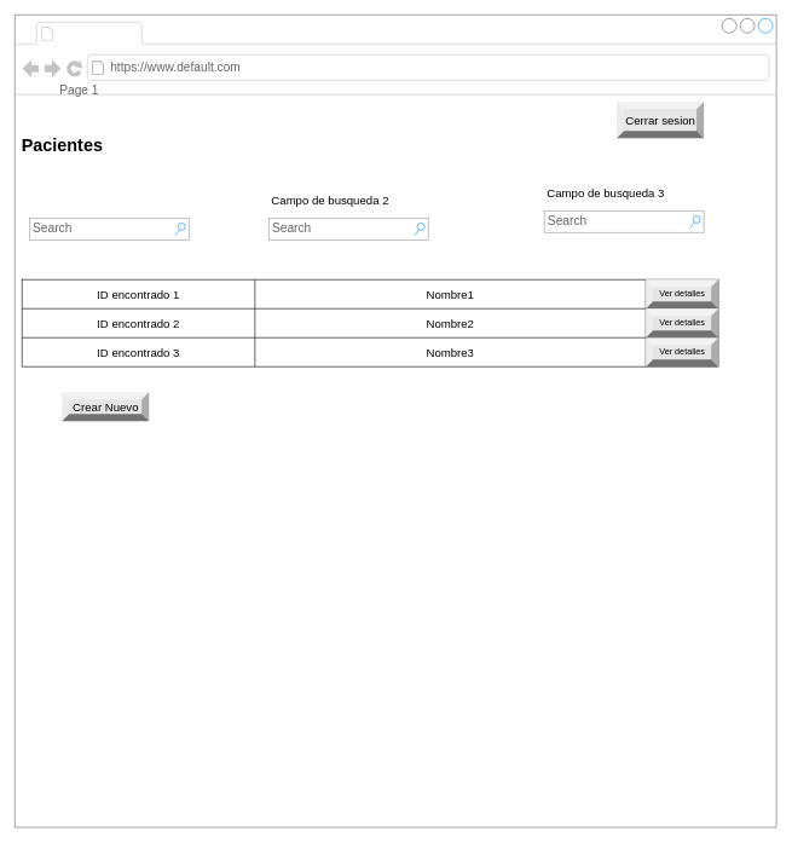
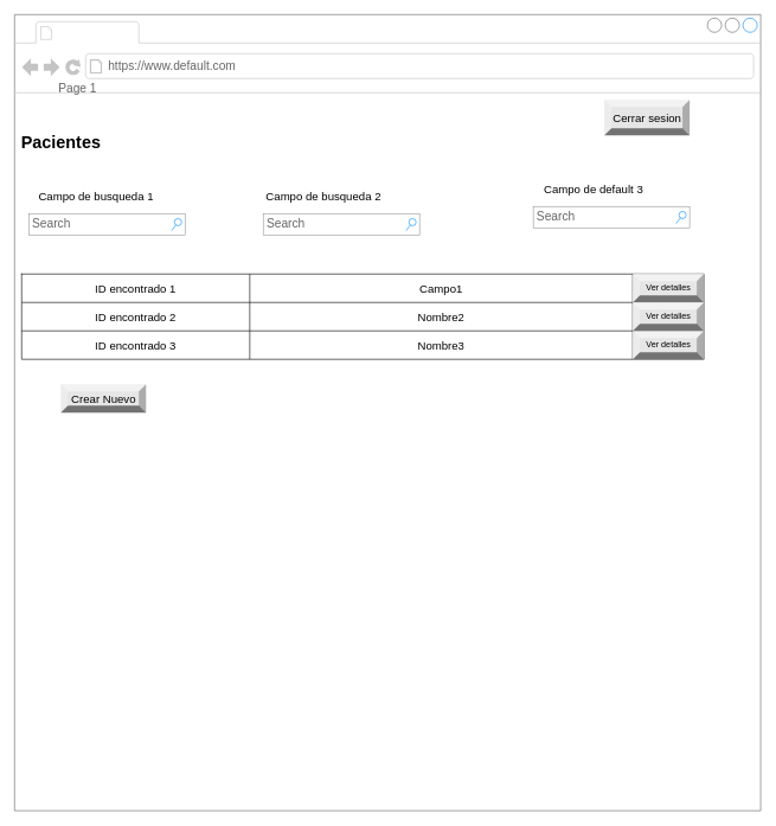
- <mxCell id="28" value="&lt;font style=&quot;font-size: 16px&quot;&gt;Campo de busqueda 3&lt;/font&gt;" style="text;html=1;strokeColor=none;fillColor=none;align=center;verticalAlign=middle;whiteSpace=wrap;rounded=0;" parent="2" vertex="1"><mxGeometry x="730" y="230" width="170" height="30" as="geometry" /></mxCell>
+ <mxCell id="28" value="&lt;font style=&quot;font-size: 16px&quot;&gt;Campo de default 3&lt;/font&gt;" style="text;html=1;strokeColor=none;fillColor=none;align=center;verticalAlign=middle;whiteSpace=wrap;rounded=0;" parent="2" vertex="1"><mxGeometry x="730" y="230" width="170" height="30" as="geometry" /></mxCell>
+ <mxCell id="25" value="&lt;font style=&quot;font-size: 16px&quot;&gt;Campo de busqueda 1&lt;/font&gt;" style="text;html=1;strokeColor=none;fillColor=none;align=center;verticalAlign=middle;whiteSpace=wrap;rounded=0;" parent="2" vertex="1"><mxGeometry x="20" y="240" width="190" height="30" as="geometry" /></mxCell>
- <mxCell id="10" value="&lt;font style=&quot;font-size: 16px&quot;&gt;Nombre1&lt;/font&gt;" style="shape=partialRectangle;html=1;whiteSpace=wrap;connectable=0;fillColor=none;top=0;left=0;bottom=0;right=0;overflow=hidden;" parent="8" vertex="1"><mxGeometry x="321" width="539" height="40" as="geometry"><mxRectangle width="539" height="40" as="alternateBounds" /></mxGeometry></mxCell>
+ <mxCell id="10" value="&lt;font style=&quot;font-size: 16px&quot;&gt;Campo1&lt;/font&gt;" style="shape=partialRectangle;html=1;whiteSpace=wrap;connectable=0;fillColor=none;top=0;left=0;bottom=0;right=0;overflow=hidden;" parent="8" vertex="1"><mxGeometry x="321" width="539" height="40" as="geometry"><mxRectangle width="539" height="40" as="alternateBounds" /></mxGeometry></mxCell>
